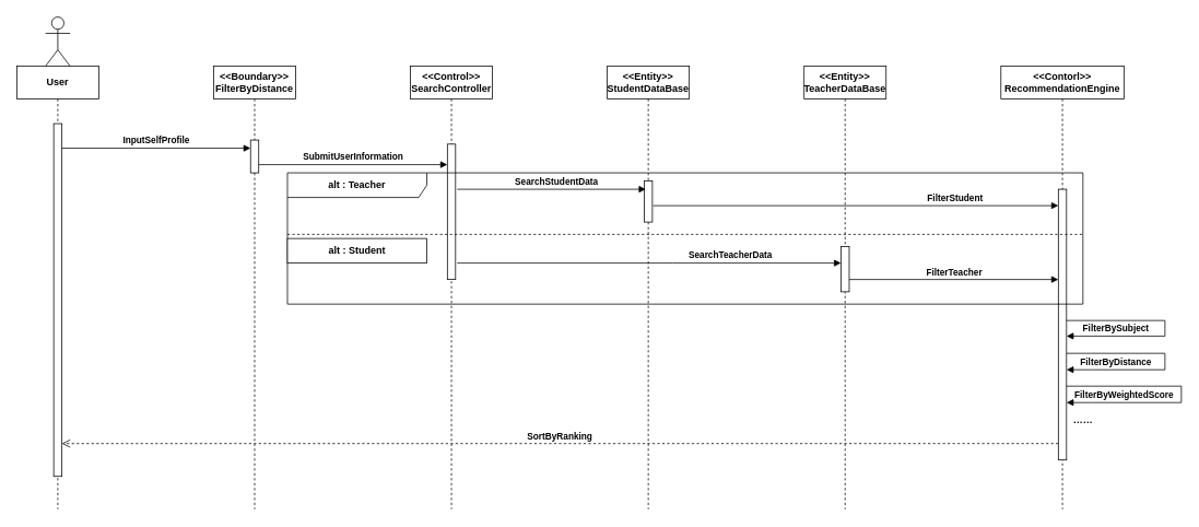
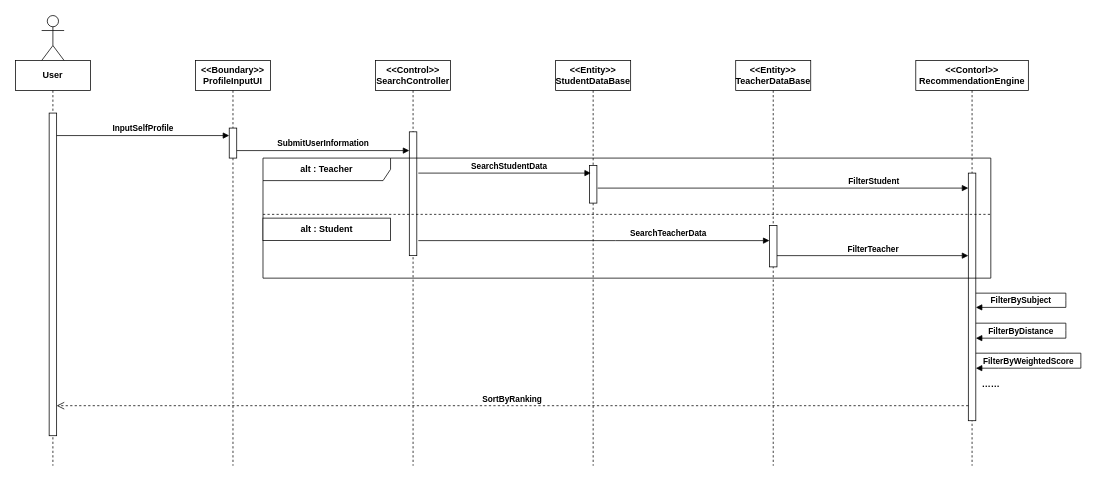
- <mxCell id="5" value="&lt;b&gt;&amp;lt;&amp;lt;Boundary&amp;gt;&amp;gt;&lt;/b&gt;&lt;div&gt;&lt;b&gt;FilterByDistance&lt;/b&gt;&lt;/div&gt;" style="shape=umlLifeline;perimeter=lifelinePerimeter;whiteSpace=wrap;html=1;container=1;dropTarget=0;collapsible=0;recursiveResize=0;outlineConnect=0;portConstraint=eastwest;newEdgeStyle={&quot;curved&quot;:0,&quot;rounded&quot;:0};" vertex="1" parent="1"><mxGeometry x="260" y="80" width="100" height="540" as="geometry" /></mxCell>
+ <mxCell id="5" value="&lt;b&gt;&amp;lt;&amp;lt;Boundary&amp;gt;&amp;gt;&lt;/b&gt;&lt;div&gt;&lt;b&gt;ProfileInputUI&lt;/b&gt;&lt;/div&gt;" style="shape=umlLifeline;perimeter=lifelinePerimeter;whiteSpace=wrap;html=1;container=1;dropTarget=0;collapsible=0;recursiveResize=0;outlineConnect=0;portConstraint=eastwest;newEdgeStyle={&quot;curved&quot;:0,&quot;rounded&quot;:0};" vertex="1" parent="1"><mxGeometry x="260" y="80" width="100" height="540" as="geometry" /></mxCell>
